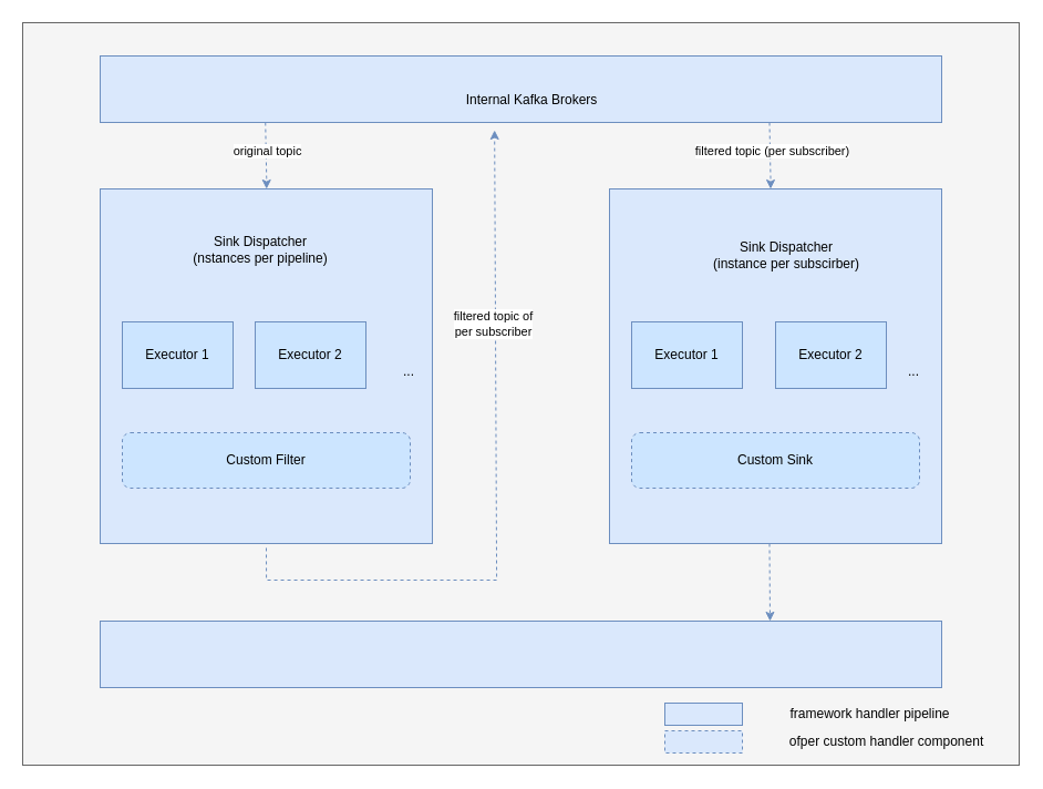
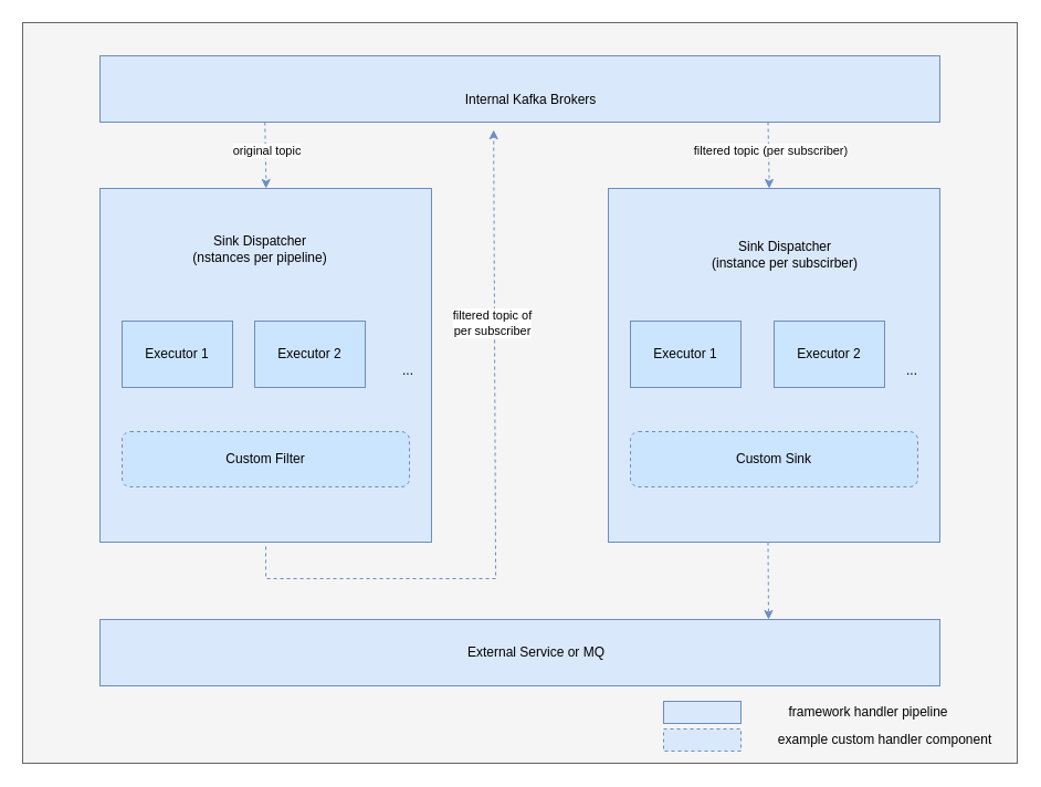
+ <mxCell id="6" value="External Service or MQ" style="text;html=1;strokeColor=none;fillColor=none;align=center;verticalAlign=middle;whiteSpace=wrap;rounded=0;" parent="1" vertex="1"><mxGeometry x="420" y="575" width="130" height="30" as="geometry" /></mxCell>
- <mxCell id="27" value="ofper custom handler component" style="text;html=1;align=center;verticalAlign=middle;resizable=0;points=[];autosize=1;strokeColor=none;fillColor=none;" parent="1" vertex="1"><mxGeometry x="690" y="654" width="220" height="30" as="geometry" /></mxCell>
+ <mxCell id="27" value="example custom handler component" style="text;html=1;align=center;verticalAlign=middle;resizable=0;points=[];autosize=1;strokeColor=none;fillColor=none;" parent="1" vertex="1"><mxGeometry x="690" y="654" width="220" height="30" as="geometry" /></mxCell>
